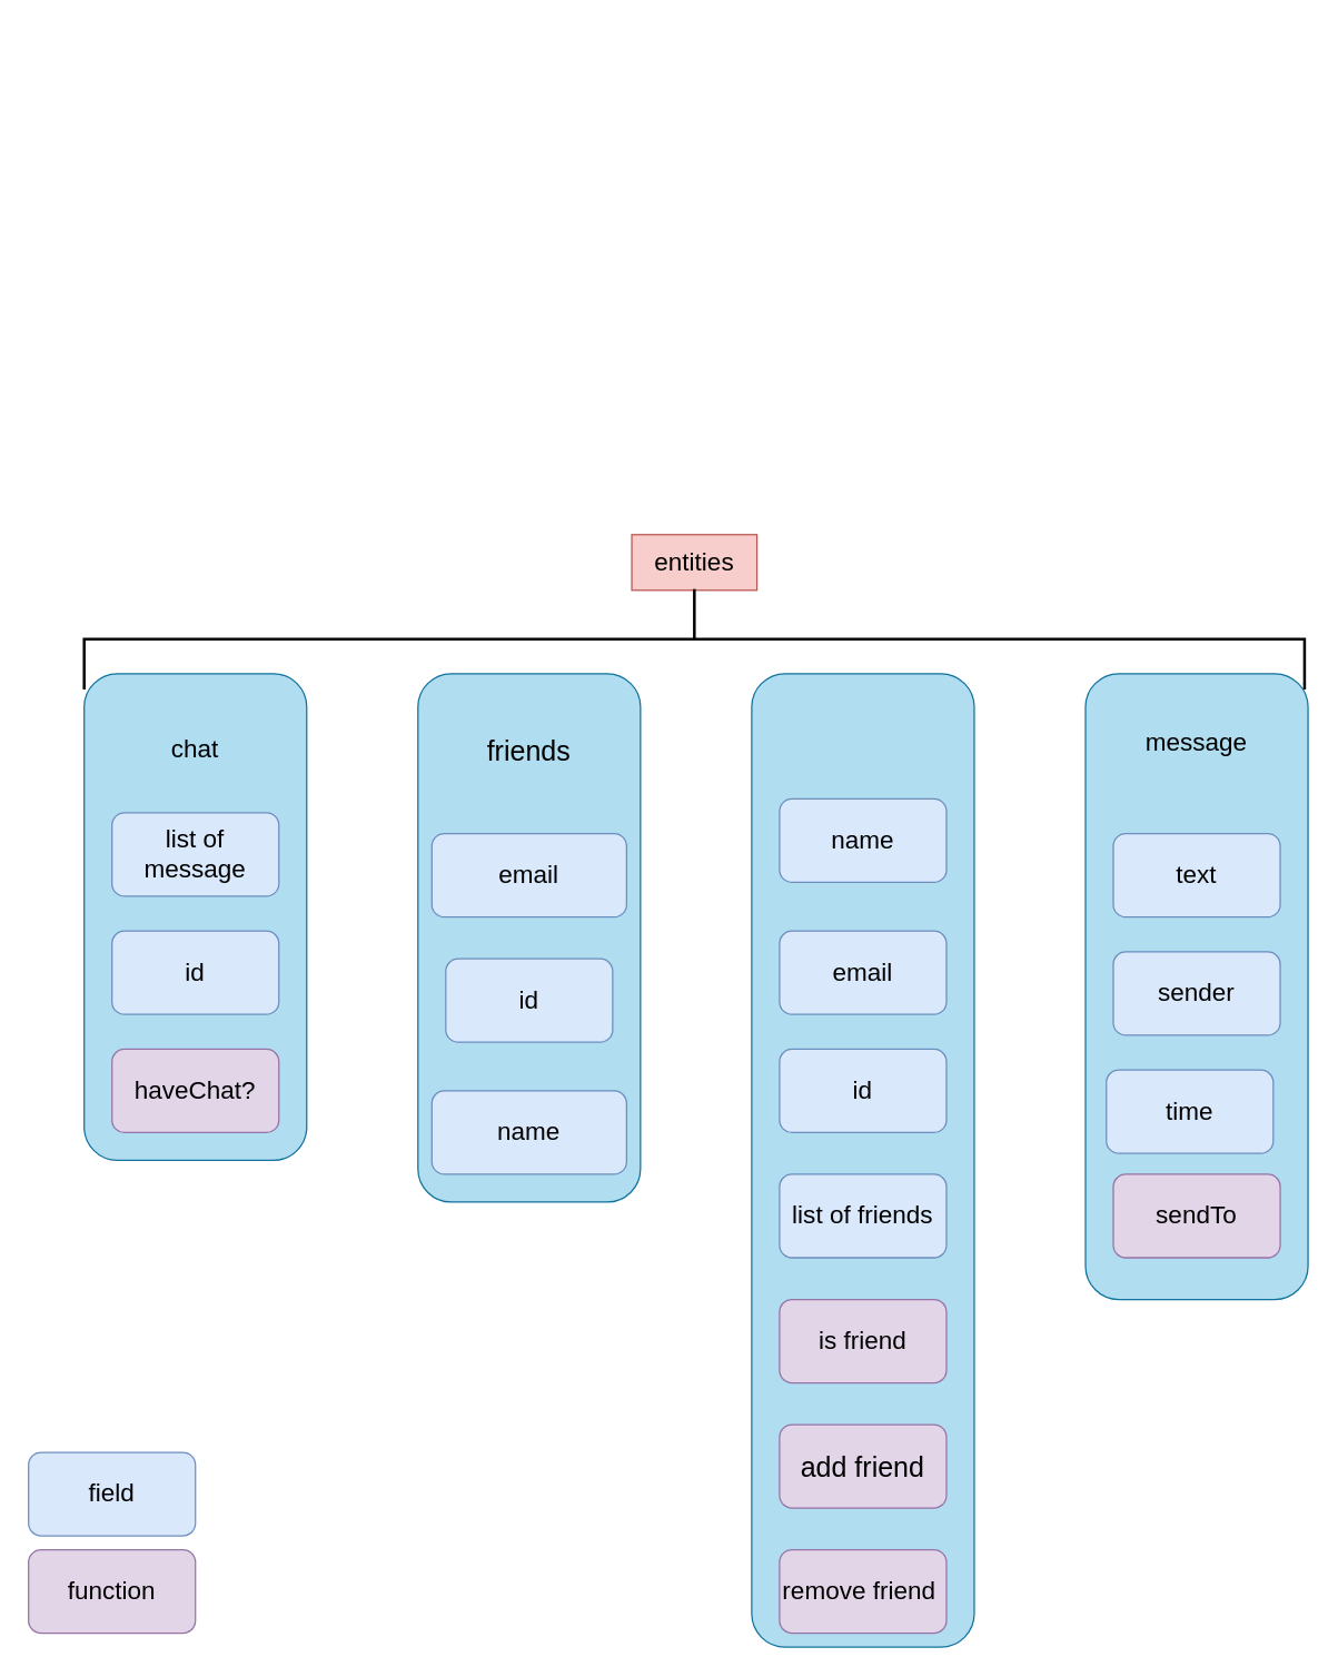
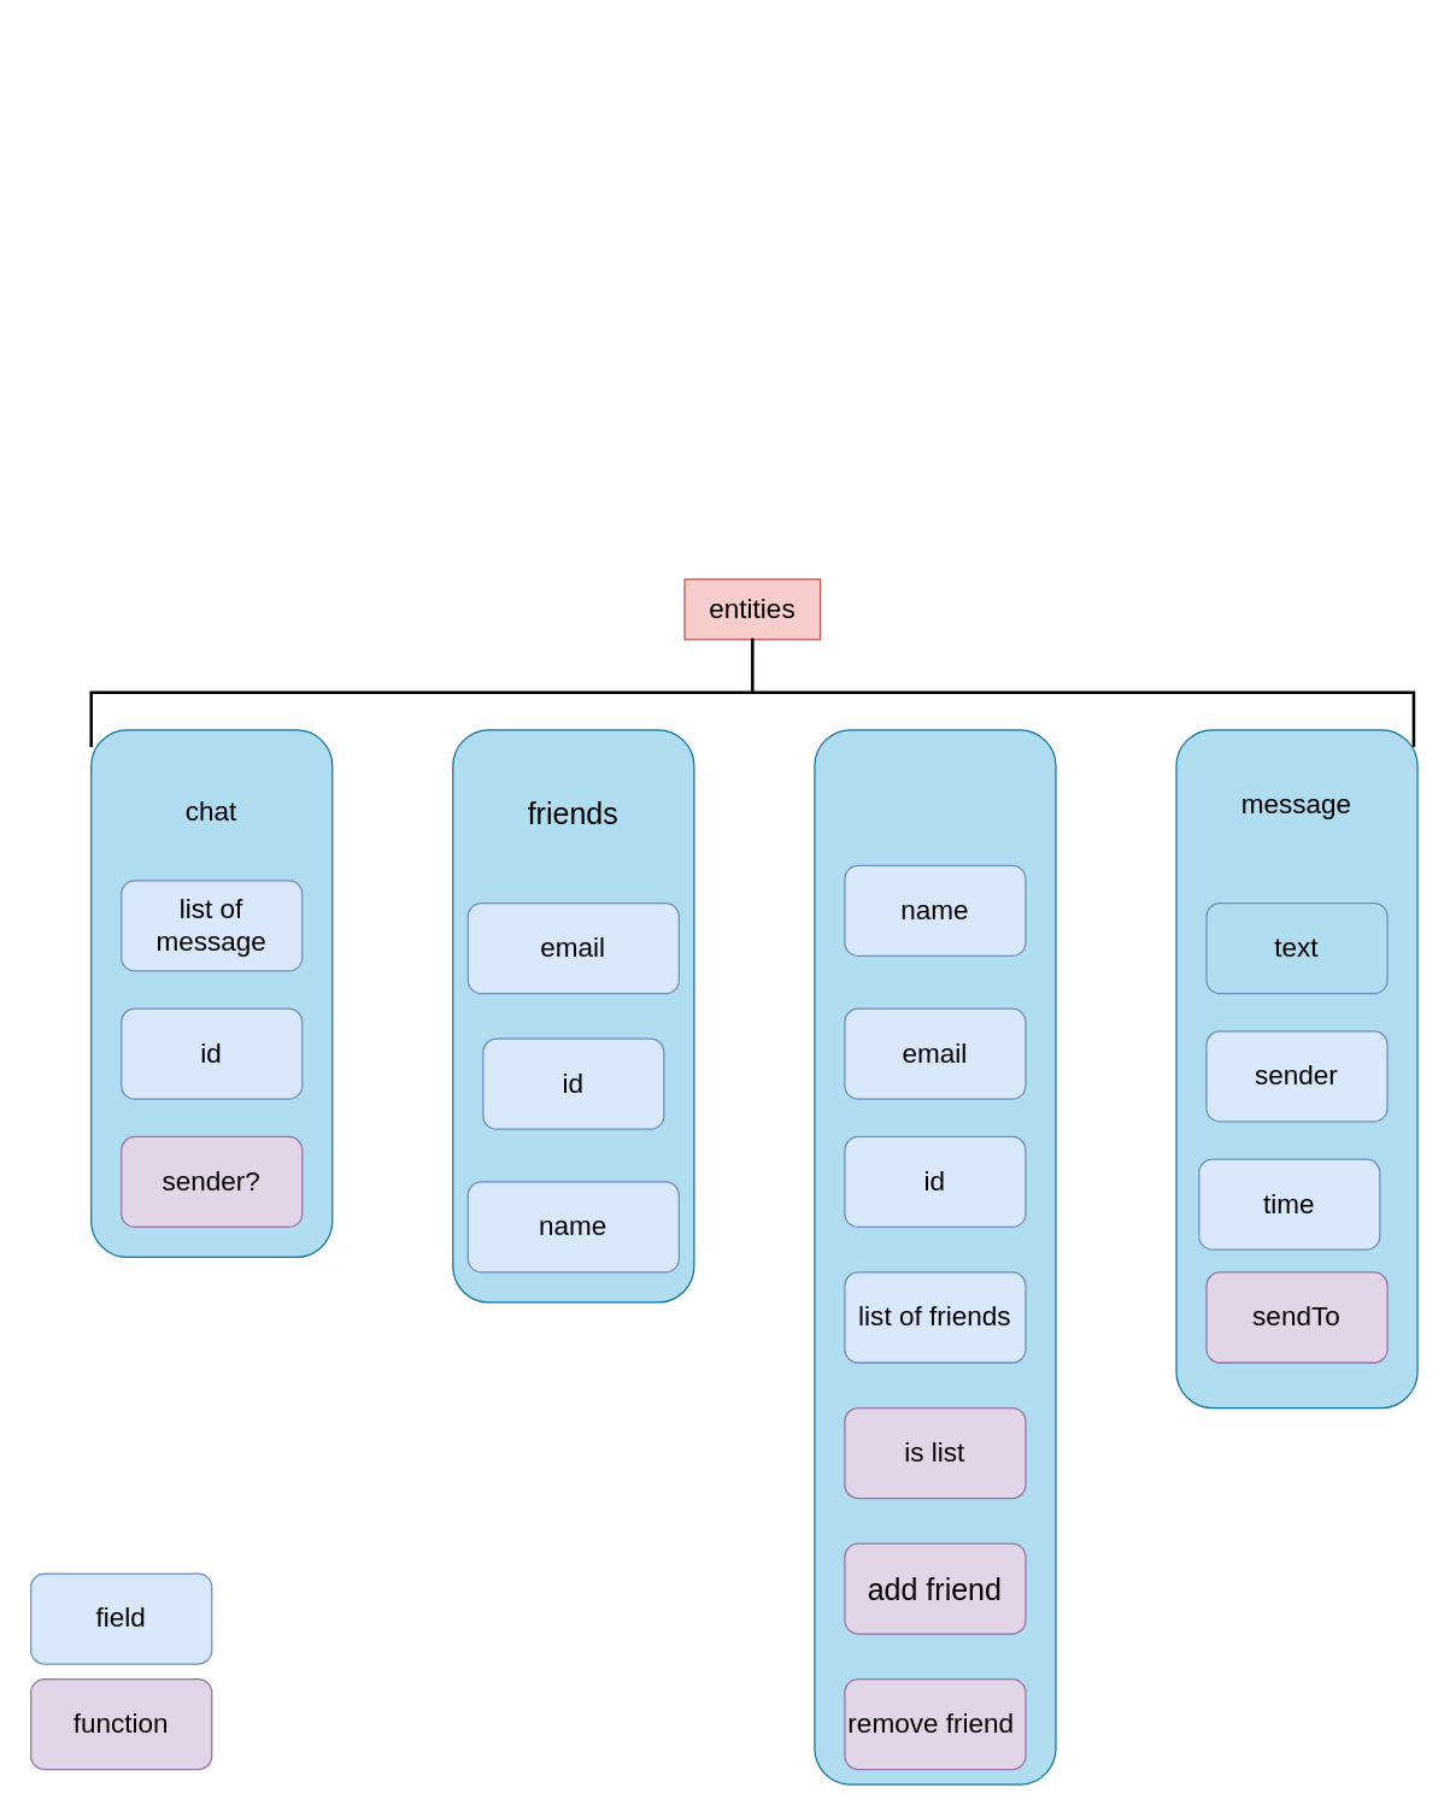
- <mxCell id="17" value="text" style="rounded=1;whiteSpace=wrap;html=1;fontSize=18;fillColor=#dae8fc;strokeColor=#6c8ebf;" vertex="1" parent="1"><mxGeometry x="800" y="599" width="120" height="60" as="geometry" /></mxCell>
+ <mxCell id="17" value="text" style="rounded=1;whiteSpace=wrap;html=1;fontSize=18;fillColor=#b1ddf0;strokeColor=#6c8ebf;" vertex="1" parent="1"><mxGeometry x="800" y="599" width="120" height="60" as="geometry" /></mxCell>
- <mxCell id="25" value="haveChat?" style="rounded=1;whiteSpace=wrap;html=1;fontSize=18;fillColor=#e1d5e7;strokeColor=#9673a6;" vertex="1" parent="1"><mxGeometry x="80" y="754" width="120" height="60" as="geometry" /></mxCell>
+ <mxCell id="25" value="sender?" style="rounded=1;whiteSpace=wrap;html=1;fontSize=18;fillColor=#e1d5e7;strokeColor=#9673a6;" vertex="1" parent="1"><mxGeometry x="80" y="754" width="120" height="60" as="geometry" /></mxCell>
- <mxCell id="12" value="is friend" style="rounded=1;whiteSpace=wrap;html=1;fontSize=18;fillColor=#e1d5e7;strokeColor=#9673a6;" vertex="1" parent="1"><mxGeometry x="560" y="934" width="120" height="60" as="geometry" /></mxCell>
+ <mxCell id="12" value="is list" style="rounded=1;whiteSpace=wrap;html=1;fontSize=18;fillColor=#e1d5e7;strokeColor=#9673a6;" vertex="1" parent="1"><mxGeometry x="560" y="934" width="120" height="60" as="geometry" /></mxCell>
